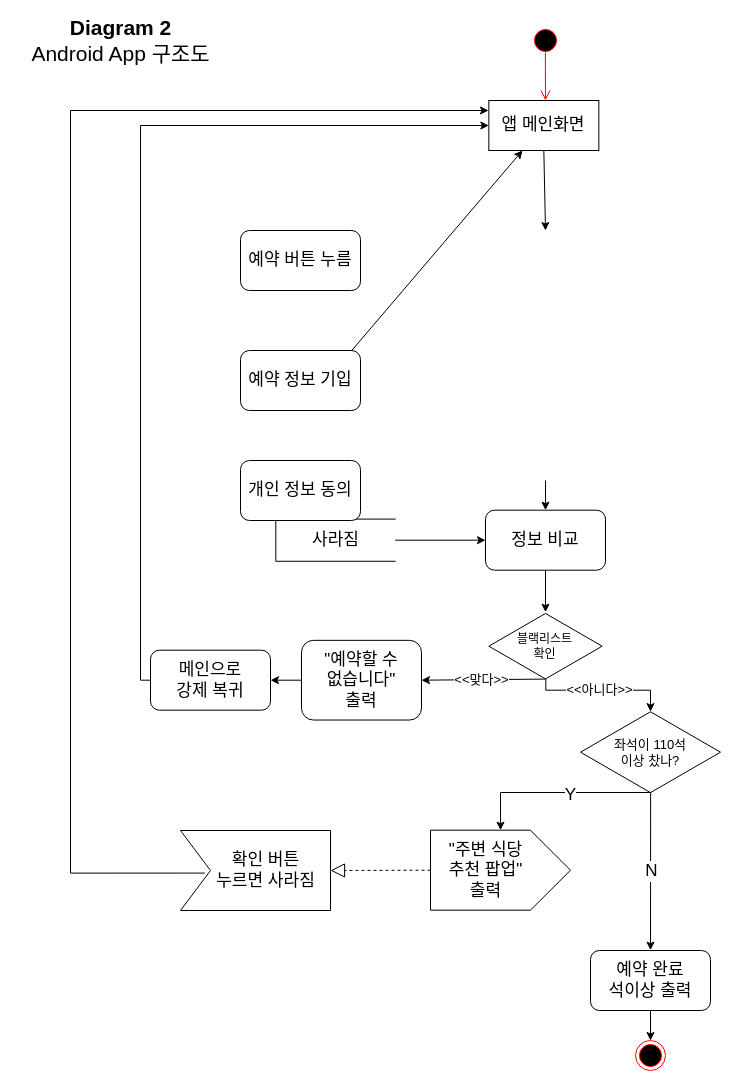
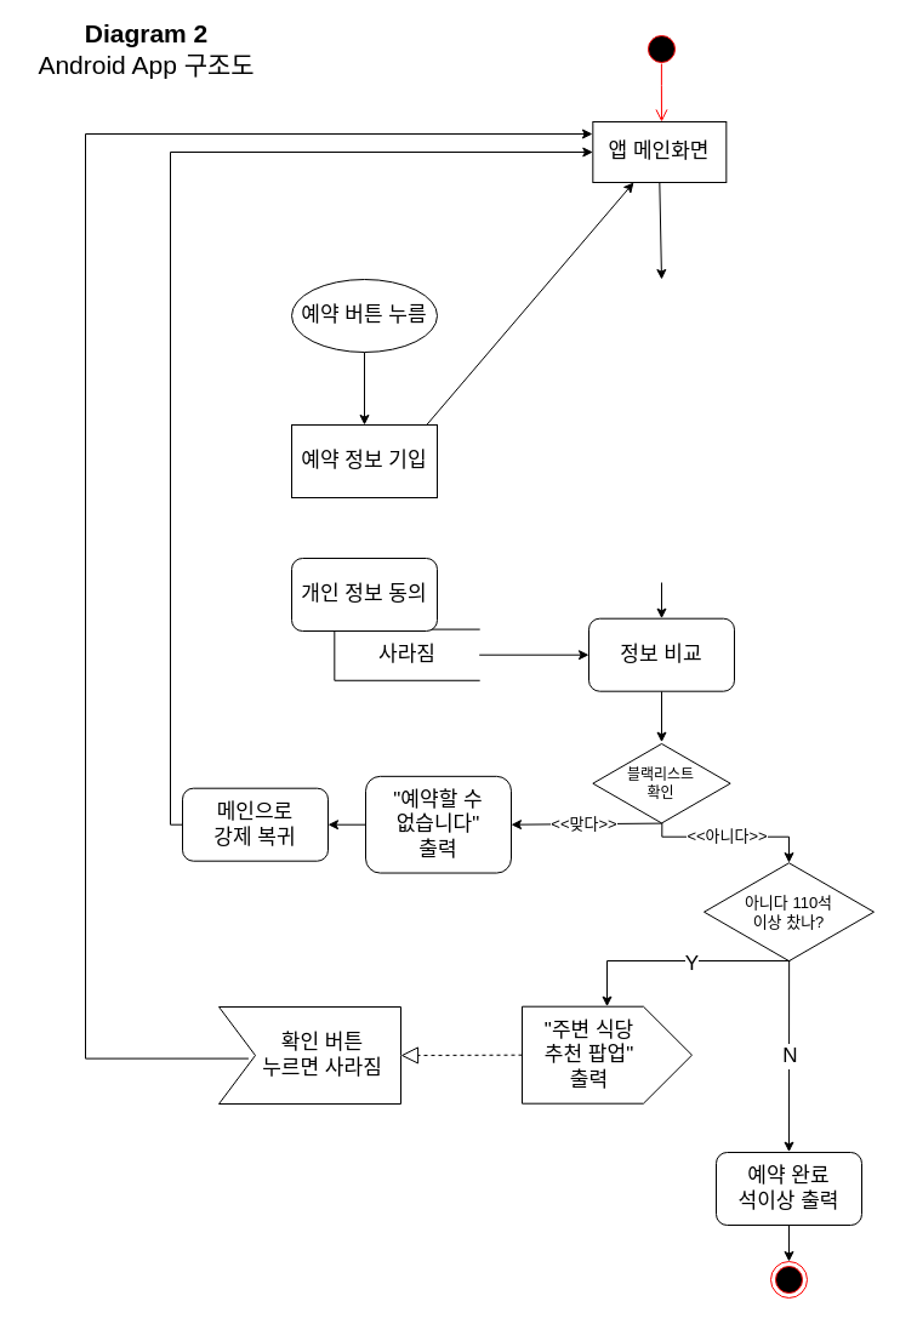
- <mxCell id="29" value="&lt;font style=&quot;font-size: 17px&quot;&gt;예약 버튼 누름&lt;/font&gt;" style="rounded=1;whiteSpace=wrap;html=1;labelBackgroundColor=#ffffff;" parent="1" vertex="1"><mxGeometry x="240" y="230" width="120" height="60" as="geometry" /></mxCell>
+ <mxCell id="29" value="&lt;font style=&quot;font-size: 17px&quot;&gt;예약 버튼 누름&lt;/font&gt;" style="ellipse;whiteSpace=wrap;html=1;labelBackgroundColor=#ffffff;" parent="1" vertex="1"><mxGeometry x="240" y="230" width="120" height="60" as="geometry" /></mxCell>
+ <mxCell id="28" value="" style="edgeStyle=orthogonalEdgeStyle;rounded=0;orthogonalLoop=1;jettySize=auto;html=1;fontSize=17;entryX=0.5;entryY=0;entryDx=0;entryDy=0;" parent="1" source="29" target="30" edge="1"><mxGeometry relative="1" as="geometry" /></mxCell>
- <mxCell id="30" value="&lt;font style=&quot;font-size: 17px&quot;&gt;예약 정보 기입&lt;/font&gt;" style="rounded=1;whiteSpace=wrap;html=1;labelBackgroundColor=#ffffff;fontSize=15;" parent="1" vertex="1"><mxGeometry x="240" y="350" width="120" height="60" as="geometry" /></mxCell>
+ <mxCell id="30" value="&lt;font style=&quot;font-size: 17px&quot;&gt;예약 정보 기입&lt;/font&gt;" style="whiteSpace=wrap;html=1;labelBackgroundColor=#ffffff;fontSize=15;rounded=0;" parent="1" vertex="1"><mxGeometry x="240" y="350" width="120" height="60" as="geometry" /></mxCell>
- <mxCell id="14" value="좌석이 110석&lt;br style=&quot;font-size: 13px&quot;&gt;이상 찼나?" style="html=1;whiteSpace=wrap;aspect=fixed;shape=isoRectangle;fontSize=13;" parent="1" vertex="1"><mxGeometry x="580" y="709.69" width="140" height="84" as="geometry" /></mxCell>
+ <mxCell id="14" value="아니다 110석&lt;br style=&quot;font-size: 13px&quot;&gt;이상 찼나?" style="html=1;whiteSpace=wrap;aspect=fixed;shape=isoRectangle;fontSize=13;" parent="1" vertex="1"><mxGeometry x="580" y="709.69" width="140" height="84" as="geometry" /></mxCell>
